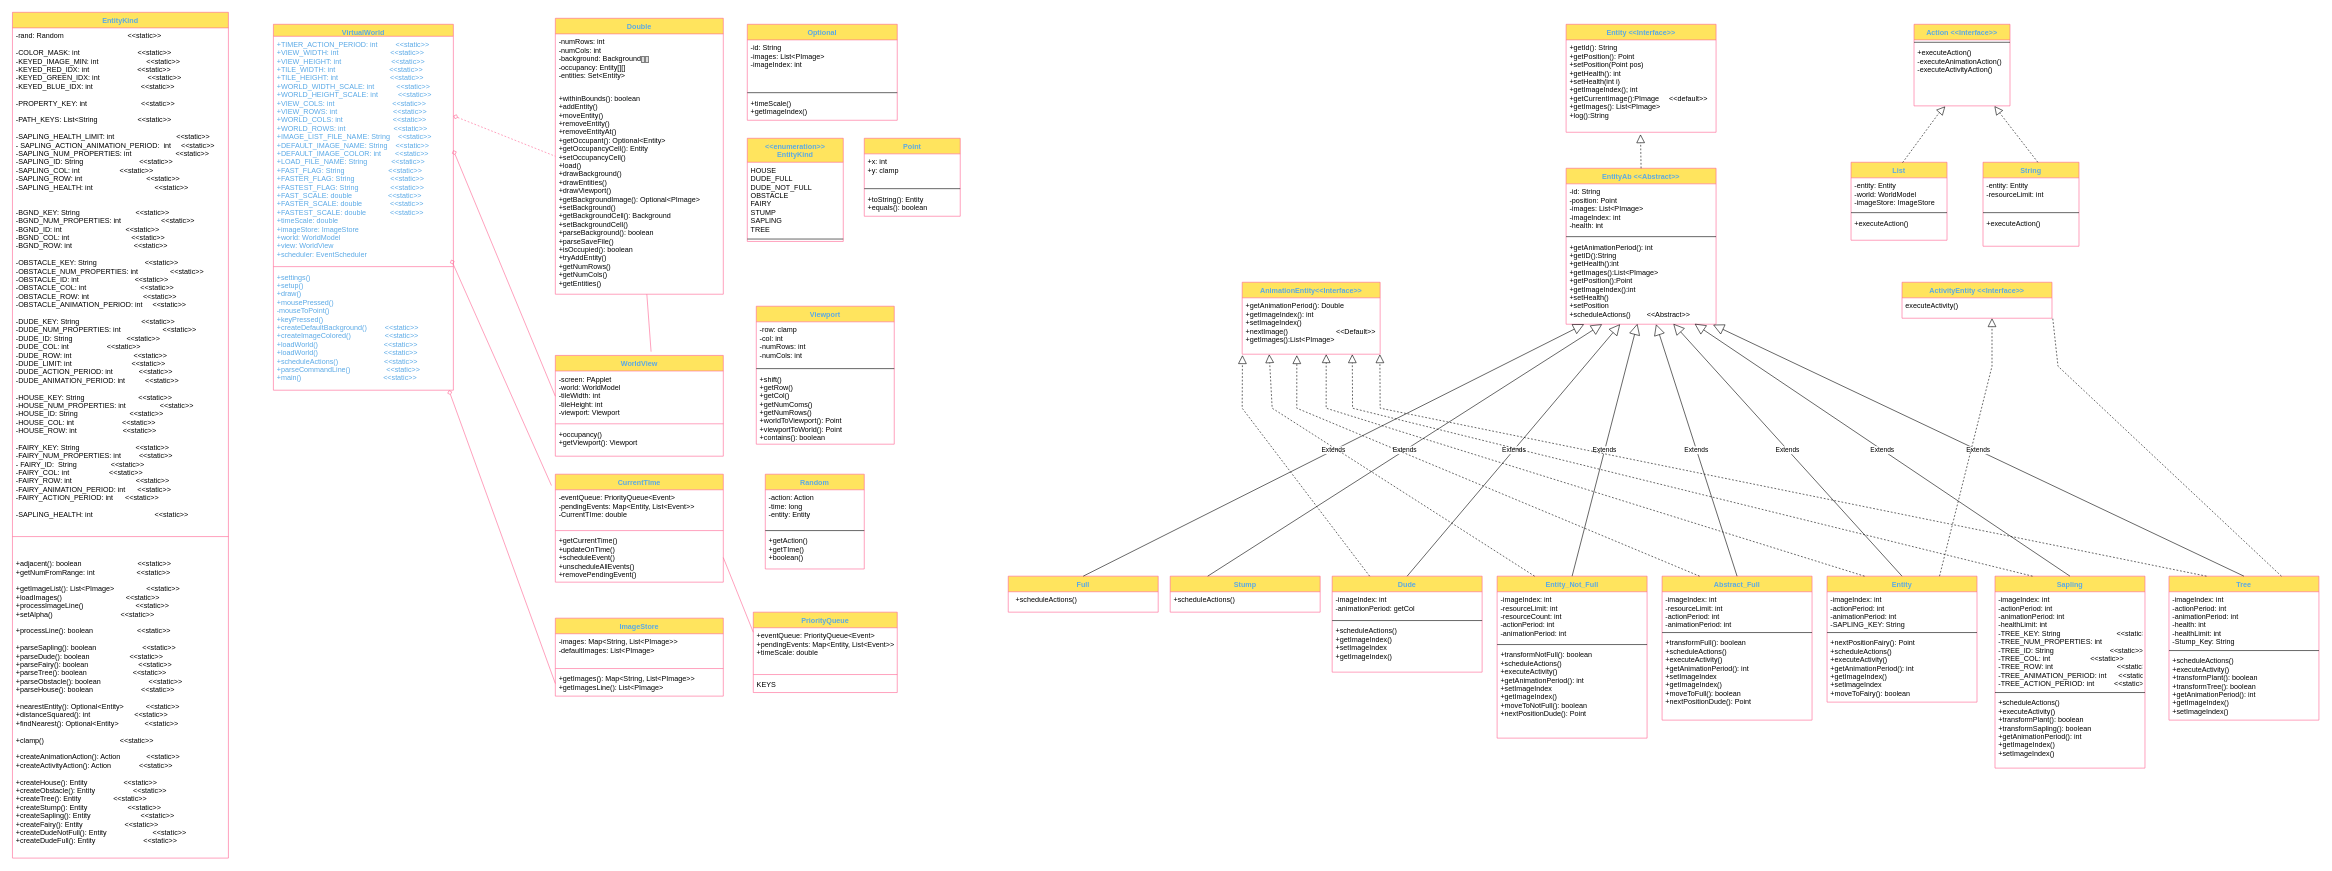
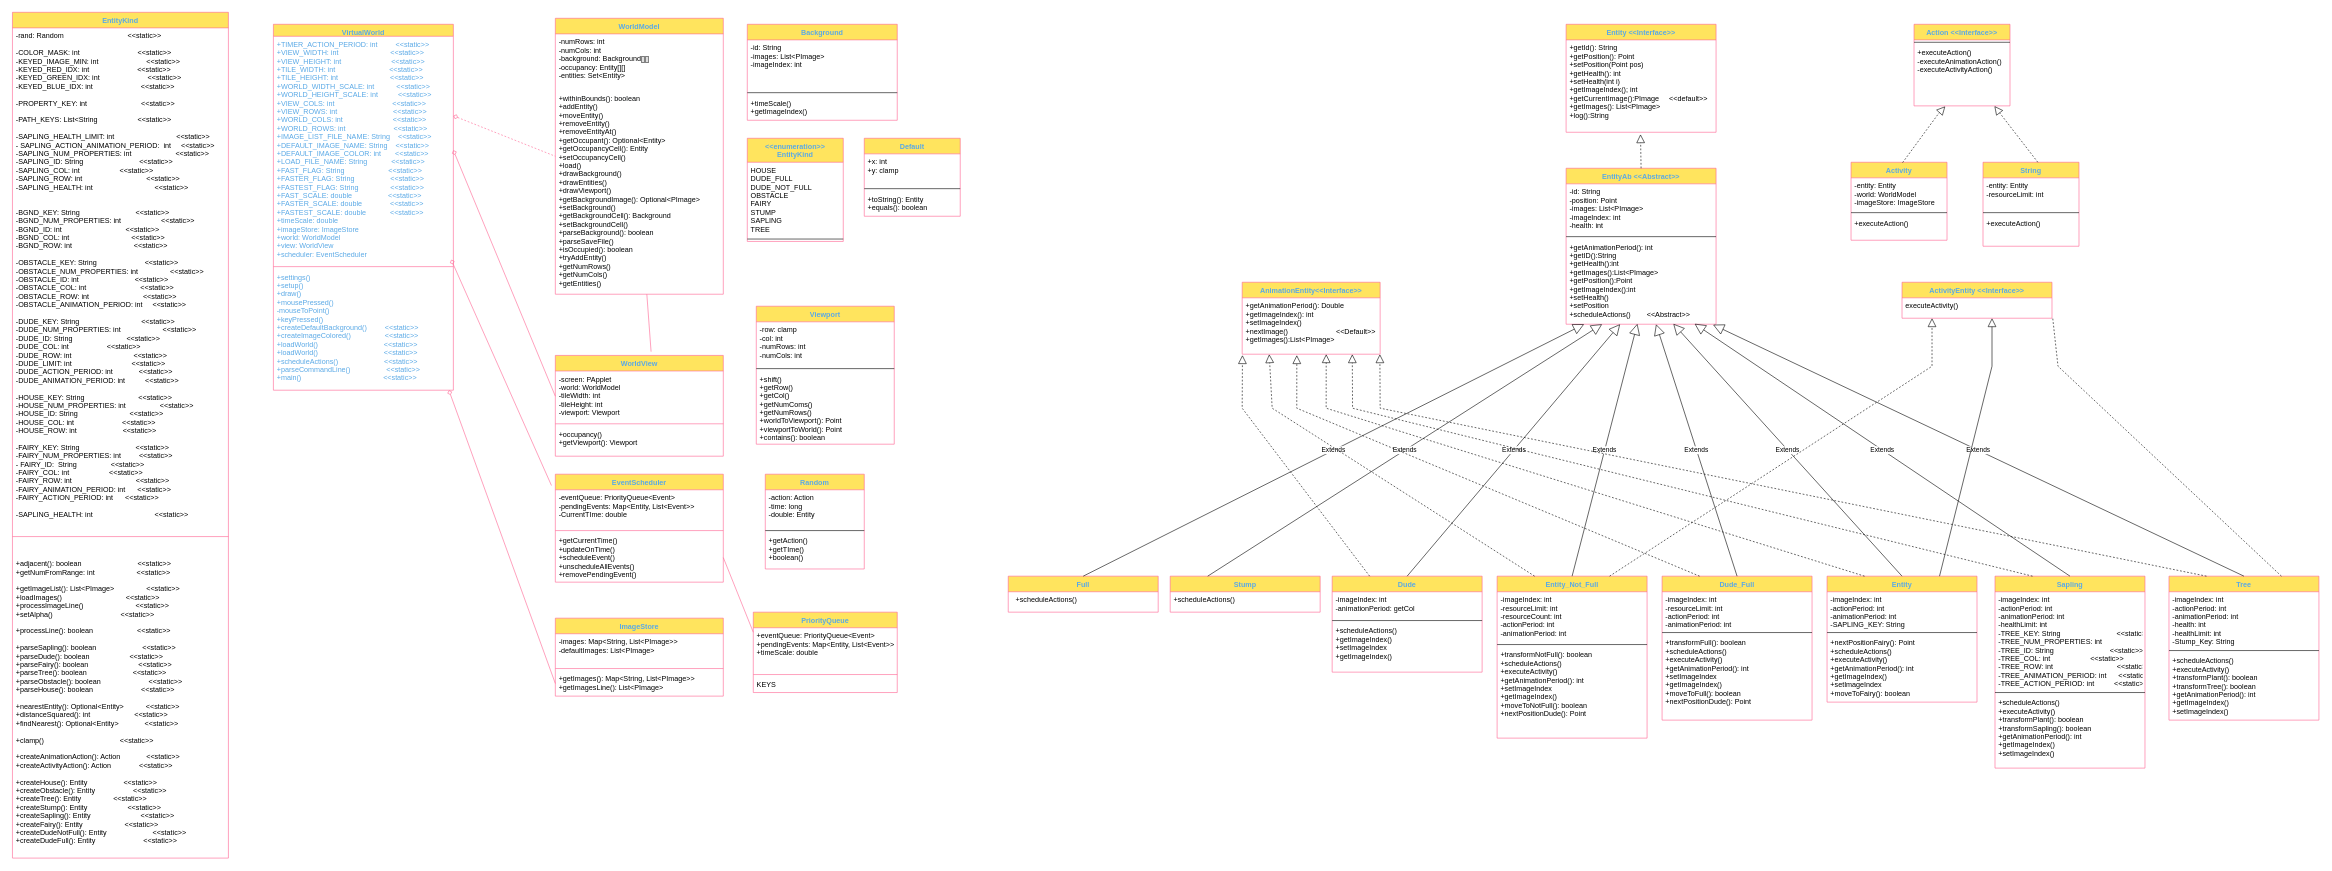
- <mxCell id="12" value="Double" style="swimlane;fontStyle=1;align=center;verticalAlign=top;childLayout=stackLayout;horizontal=1;startSize=26;horizontalStack=0;resizeParent=1;resizeParentMax=0;resizeLast=0;collapsible=1;marginBottom=0;hachureGap=4;pointerEvents=0;sketch=0;fontColor=#5AA9E6;strokeColor=#FF6392;fillColor=#FFE45E;" parent="1" vertex="1"><mxGeometry x="925" y="30" width="280" height="460" as="geometry" /></mxCell>
+ <mxCell id="12" value="WorldModel" style="swimlane;fontStyle=1;align=center;verticalAlign=top;childLayout=stackLayout;horizontal=1;startSize=26;horizontalStack=0;resizeParent=1;resizeParentMax=0;resizeLast=0;collapsible=1;marginBottom=0;hachureGap=4;pointerEvents=0;sketch=0;fontColor=#5AA9E6;strokeColor=#FF6392;fillColor=#FFE45E;" parent="1" vertex="1"><mxGeometry x="925" y="30" width="280" height="460" as="geometry" /></mxCell>
- <mxCell id="35" value="Optional" style="swimlane;fontStyle=1;align=center;verticalAlign=top;childLayout=stackLayout;horizontal=1;startSize=26;horizontalStack=0;resizeParent=1;resizeParentMax=0;resizeLast=0;collapsible=1;marginBottom=0;hachureGap=4;pointerEvents=0;sketch=0;fontColor=#5AA9E6;strokeColor=#FF6392;fillColor=#FFE45E;" parent="1" vertex="1"><mxGeometry x="1245" y="40" width="250" height="160" as="geometry" /></mxCell>
+ <mxCell id="35" value="Background" style="swimlane;fontStyle=1;align=center;verticalAlign=top;childLayout=stackLayout;horizontal=1;startSize=26;horizontalStack=0;resizeParent=1;resizeParentMax=0;resizeLast=0;collapsible=1;marginBottom=0;hachureGap=4;pointerEvents=0;sketch=0;fontColor=#5AA9E6;strokeColor=#FF6392;fillColor=#FFE45E;" parent="1" vertex="1"><mxGeometry x="1245" y="40" width="250" height="160" as="geometry" /></mxCell>
- <mxCell id="50" value="Point" style="swimlane;fontStyle=1;align=center;verticalAlign=top;childLayout=stackLayout;horizontal=1;startSize=26;horizontalStack=0;resizeParent=1;resizeParentMax=0;resizeLast=0;collapsible=1;marginBottom=0;hachureGap=4;pointerEvents=0;sketch=0;fontColor=#5AA9E6;strokeColor=#FF6392;fillColor=#FFE45E;" parent="1" vertex="1"><mxGeometry x="1440" y="230" width="160" height="130" as="geometry" /></mxCell>
+ <mxCell id="50" value="Default" style="swimlane;fontStyle=1;align=center;verticalAlign=top;childLayout=stackLayout;horizontal=1;startSize=26;horizontalStack=0;resizeParent=1;resizeParentMax=0;resizeLast=0;collapsible=1;marginBottom=0;hachureGap=4;pointerEvents=0;sketch=0;fontColor=#5AA9E6;strokeColor=#FF6392;fillColor=#FFE45E;" parent="1" vertex="1"><mxGeometry x="1440" y="230" width="160" height="130" as="geometry" /></mxCell>
- <mxCell id="57" value="List" style="swimlane;fontStyle=1;align=center;verticalAlign=top;childLayout=stackLayout;horizontal=1;startSize=26;horizontalStack=0;resizeParent=1;resizeParentMax=0;resizeLast=0;collapsible=1;marginBottom=0;hachureGap=4;pointerEvents=0;sketch=0;fontColor=#5AA9E6;strokeColor=#FF6392;fillColor=#FFE45E;" parent="1" vertex="1"><mxGeometry x="3085" y="270" width="160" height="130" as="geometry" /></mxCell>
+ <mxCell id="57" value="Activity" style="swimlane;fontStyle=1;align=center;verticalAlign=top;childLayout=stackLayout;horizontal=1;startSize=26;horizontalStack=0;resizeParent=1;resizeParentMax=0;resizeLast=0;collapsible=1;marginBottom=0;hachureGap=4;pointerEvents=0;sketch=0;fontColor=#5AA9E6;strokeColor=#FF6392;fillColor=#FFE45E;" parent="1" vertex="1"><mxGeometry x="3085" y="270" width="160" height="130" as="geometry" /></mxCell>
- <mxCell id="119" value="" style="endArrow=block;dashed=1;endFill=0;endSize=12;html=1;rounded=0;exitX=0.75;exitY=0;exitDx=0;exitDy=0;entryX=0.6;entryY=1;entryDx=0;entryDy=0;entryPerimeter=0;" edge="1" parent="1" source="85" target="103"><mxGeometry width="160" relative="1" as="geometry"><mxPoint x="2670" y="580" as="sourcePoint" /><mxPoint x="3380" y="580" as="targetPoint" /><Array as="points"><mxPoint x="3320" y="610" /></Array></mxGeometry></mxCell>
+ <mxCell id="119" value="" style="endArrow=block;dashed=0;endFill=0;endSize=12;html=1;rounded=0;exitX=0.75;exitY=0;exitDx=0;exitDy=0;entryX=0.6;entryY=1;entryDx=0;entryDy=0;entryPerimeter=0;" edge="1" parent="1" source="85" target="103"><mxGeometry width="160" relative="1" as="geometry"><mxPoint x="2670" y="580" as="sourcePoint" /><mxPoint x="3380" y="580" as="targetPoint" /><Array as="points"><mxPoint x="3320" y="610" /></Array></mxGeometry></mxCell>
+ <mxCell id="116" value="" style="endArrow=block;dashed=1;endFill=0;endSize=12;html=1;rounded=0;exitX=0.75;exitY=0;exitDx=0;exitDy=0;entryX=0.2;entryY=1;entryDx=0;entryDy=0;entryPerimeter=0;" edge="1" parent="1" source="75" target="103"><mxGeometry width="160" relative="1" as="geometry"><mxPoint x="2670" y="580" as="sourcePoint" /><mxPoint x="3640" y="830" as="targetPoint" /><Array as="points"><mxPoint x="3220" y="610" /></Array></mxGeometry></mxCell>
- <mxCell id="19" value="CurrentTIme" style="swimlane;fontStyle=1;align=center;verticalAlign=top;childLayout=stackLayout;horizontal=1;startSize=26;horizontalStack=0;resizeParent=1;resizeParentMax=0;resizeLast=0;collapsible=1;marginBottom=0;hachureGap=4;pointerEvents=0;sketch=0;fontColor=#5AA9E6;strokeColor=#FF6392;fillColor=#FFE45E;" parent="1" vertex="1"><mxGeometry x="925" y="790" width="280" height="180" as="geometry" /></mxCell>
+ <mxCell id="19" value="EventScheduler" style="swimlane;fontStyle=1;align=center;verticalAlign=top;childLayout=stackLayout;horizontal=1;startSize=26;horizontalStack=0;resizeParent=1;resizeParentMax=0;resizeLast=0;collapsible=1;marginBottom=0;hachureGap=4;pointerEvents=0;sketch=0;fontColor=#5AA9E6;strokeColor=#FF6392;fillColor=#FFE45E;" parent="1" vertex="1"><mxGeometry x="925" y="790" width="280" height="180" as="geometry" /></mxCell>
- <mxCell id="44" value="-action: Action&#10;-time: long&#10;-entity: Entity" style="text;strokeColor=none;fillColor=none;align=left;verticalAlign=top;spacingLeft=4;spacingRight=4;overflow=hidden;rotatable=0;points=[[0,0.5],[1,0.5]];portConstraint=eastwest;" parent="43" vertex="1"><mxGeometry y="26" width="165" height="64" as="geometry" /></mxCell>
+ <mxCell id="44" value="-action: Action&#10;-time: long&#10;-double: Entity" style="text;strokeColor=none;fillColor=none;align=left;verticalAlign=top;spacingLeft=4;spacingRight=4;overflow=hidden;rotatable=0;points=[[0,0.5],[1,0.5]];portConstraint=eastwest;" parent="43" vertex="1"><mxGeometry y="26" width="165" height="64" as="geometry" /></mxCell>
- <mxCell id="71" value="Abstract_Full" style="swimlane;fontStyle=1;align=center;verticalAlign=top;childLayout=stackLayout;horizontal=1;startSize=26;horizontalStack=0;resizeParent=1;resizeParentMax=0;resizeLast=0;collapsible=1;marginBottom=0;hachureGap=4;pointerEvents=0;sketch=0;fontColor=#5AA9E6;strokeColor=#FF6392;fillColor=#FFE45E;" parent="1" vertex="1"><mxGeometry x="2770" y="960" width="250" height="240" as="geometry" /></mxCell>
+ <mxCell id="71" value="Dude_Full" style="swimlane;fontStyle=1;align=center;verticalAlign=top;childLayout=stackLayout;horizontal=1;startSize=26;horizontalStack=0;resizeParent=1;resizeParentMax=0;resizeLast=0;collapsible=1;marginBottom=0;hachureGap=4;pointerEvents=0;sketch=0;fontColor=#5AA9E6;strokeColor=#FF6392;fillColor=#FFE45E;" parent="1" vertex="1"><mxGeometry x="2770" y="960" width="250" height="240" as="geometry" /></mxCell>
